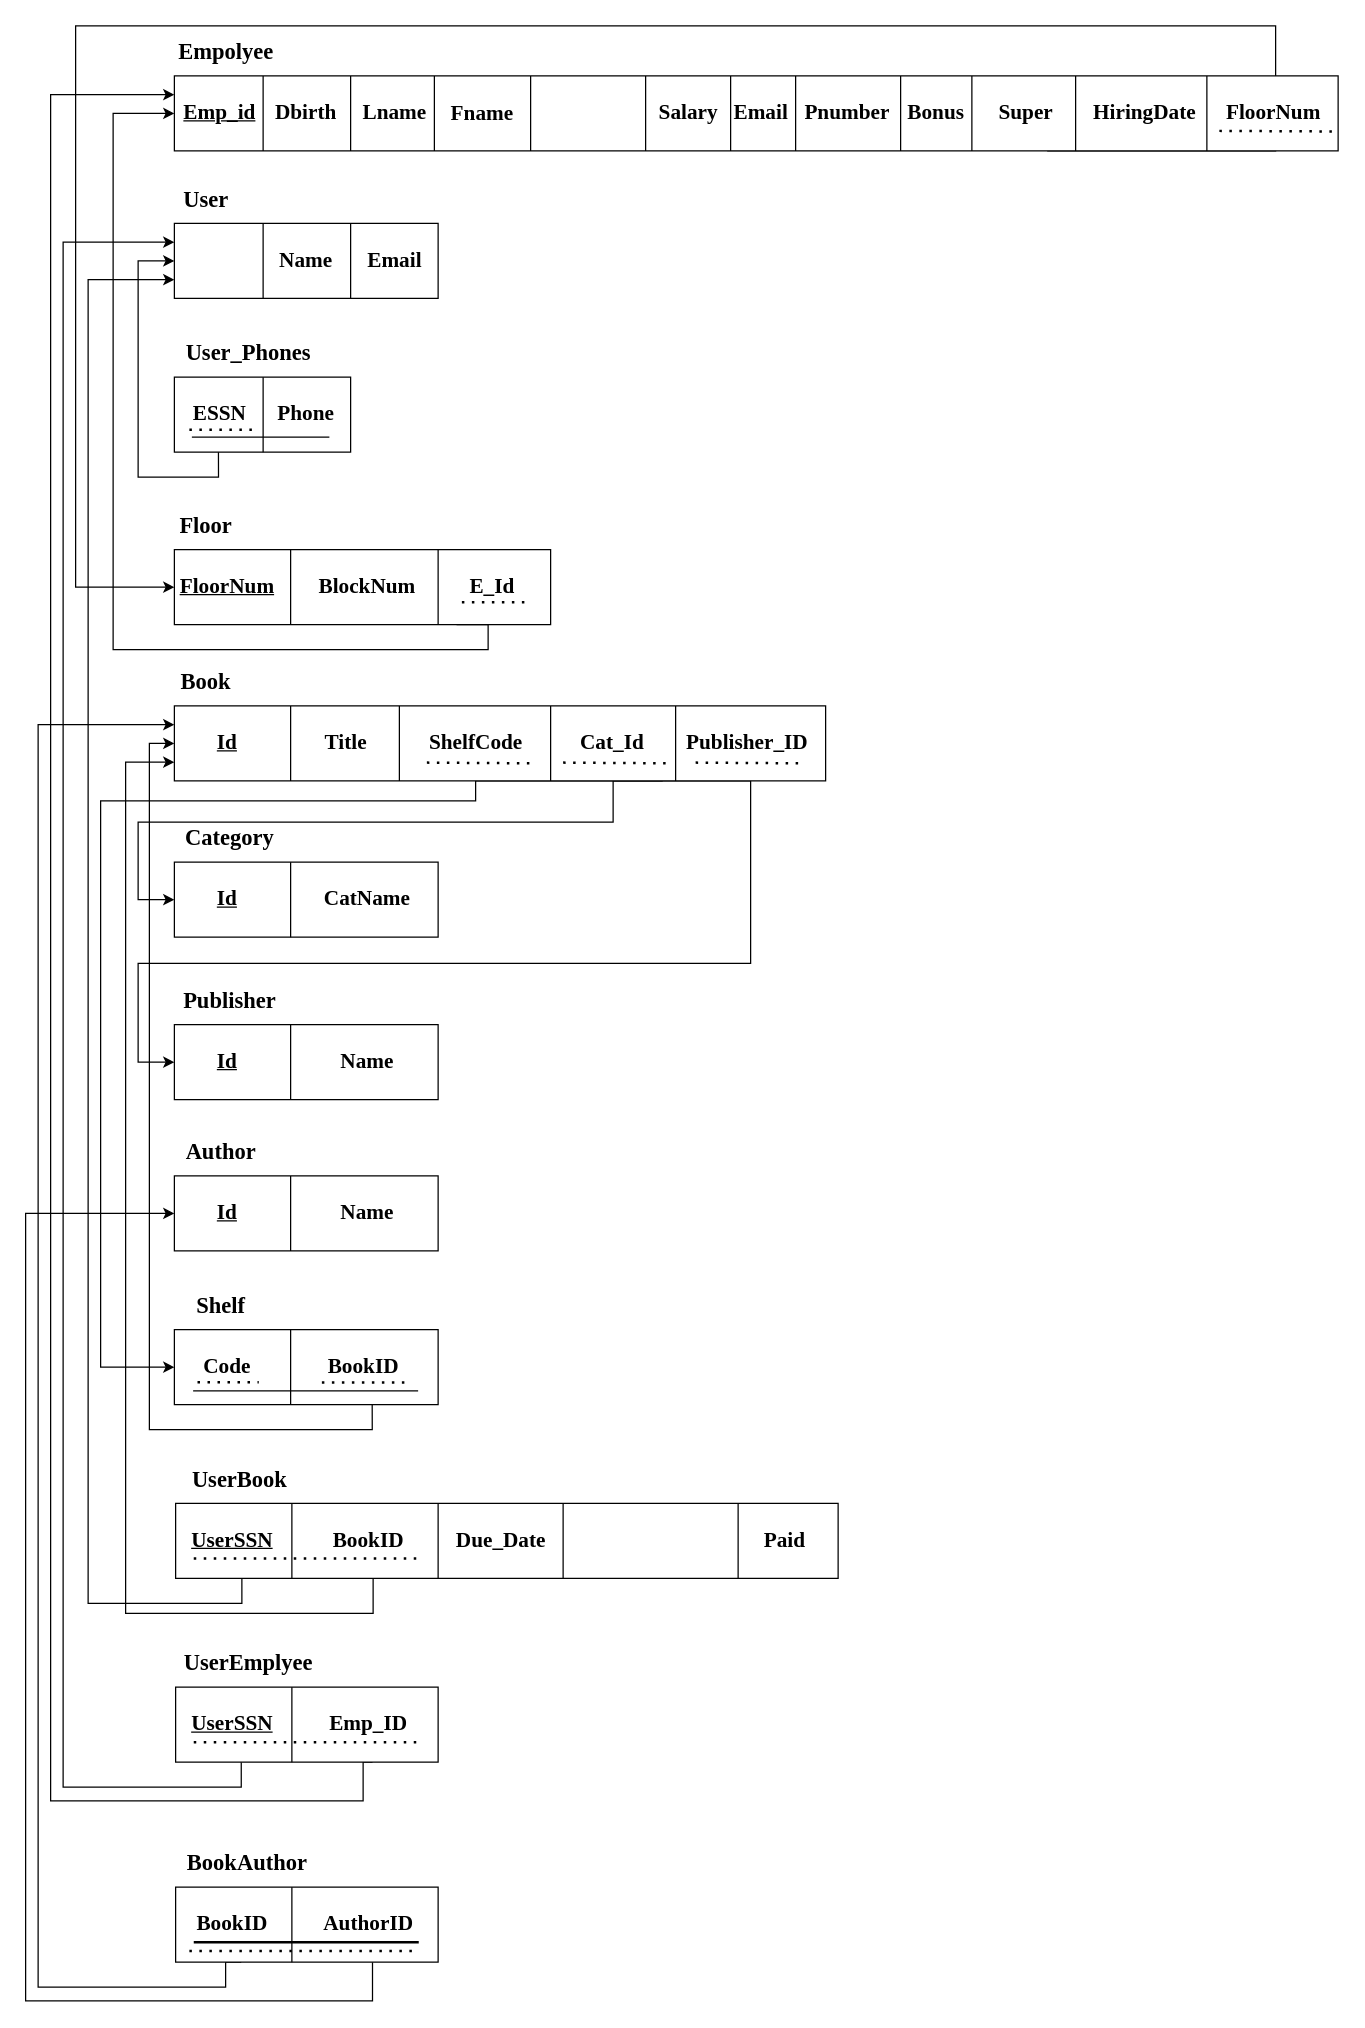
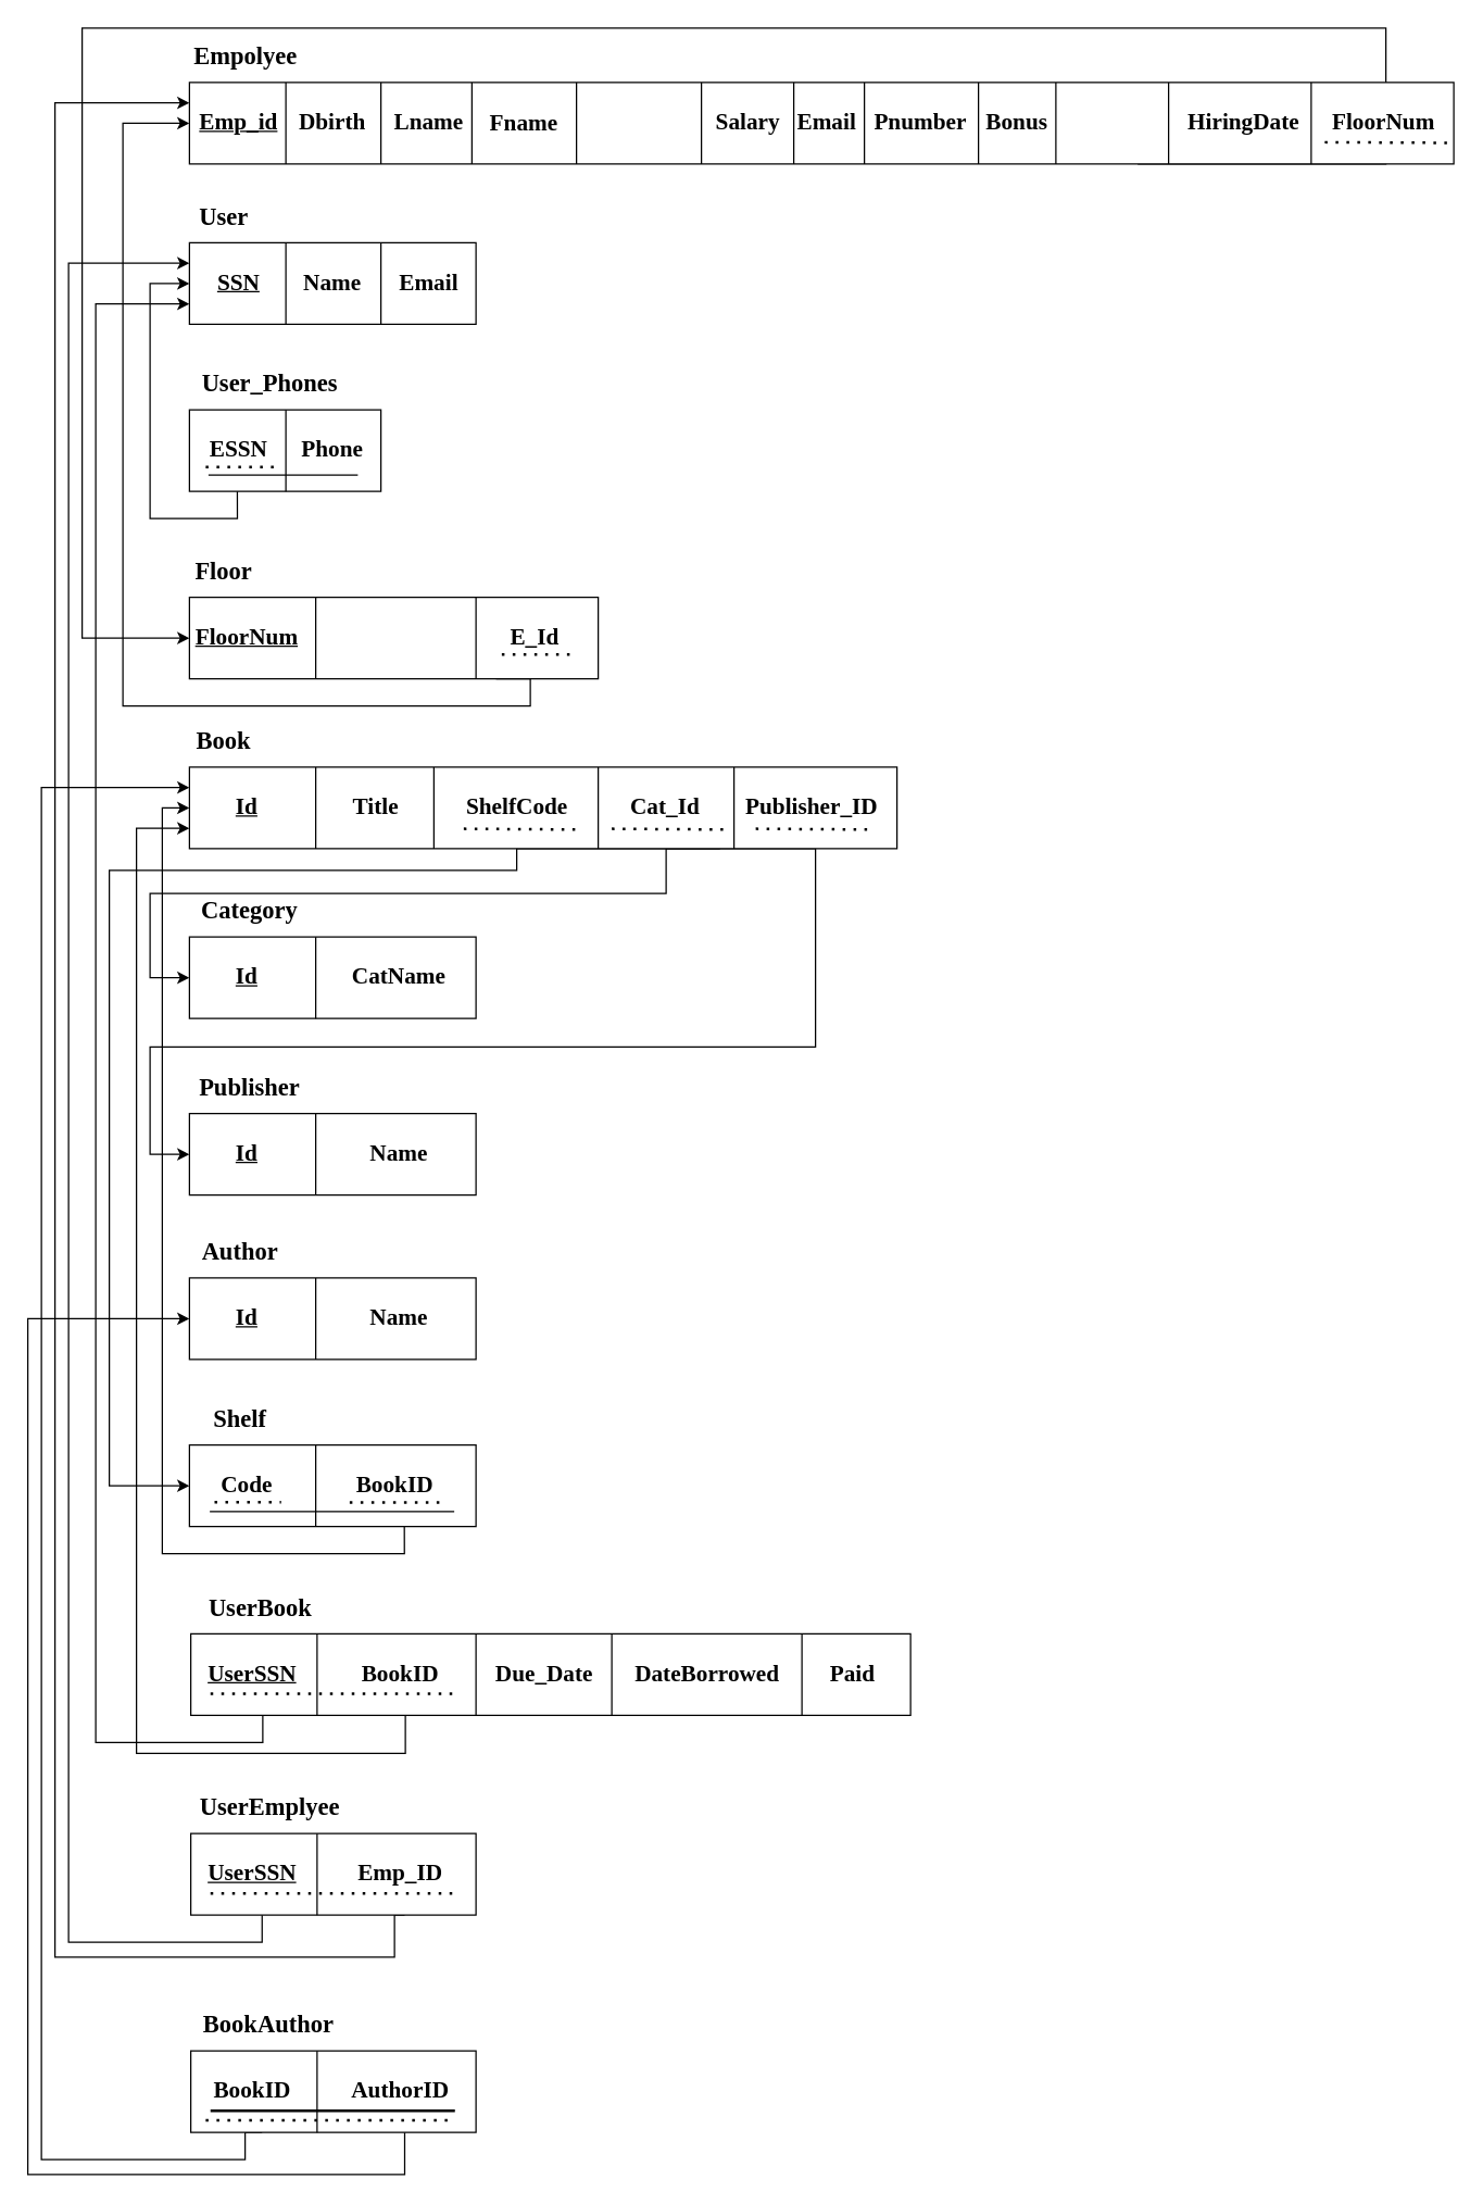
- <mxCell id="23" value="&lt;font style=&quot;font-size: 17px;&quot;&gt;&lt;b&gt;Super&lt;/b&gt;&lt;/font&gt;" style="text;html=1;align=center;verticalAlign=middle;resizable=0;points=[];autosize=1;strokeColor=none;fillColor=none;fontFamily=Architects Daughter;fontSource=https%3A%2F%2Ffonts.googleapis.com%2Fcss%3Ffamily%3DArchitects%2BDaughter;" vertex="1" parent="1"><mxGeometry x="785" y="75" width="70" height="30" as="geometry" /></mxCell>
+ <mxCell id="27" value="&lt;font style=&quot;font-size: 17px;&quot;&gt;&lt;b&gt;SSN&lt;/b&gt;&lt;/font&gt;" style="text;html=1;align=center;verticalAlign=middle;resizable=0;points=[];autosize=1;strokeColor=none;fillColor=none;fontStyle=4;fontFamily=Architects Daughter;fontSource=https%3A%2F%2Ffonts.googleapis.com%2Fcss%3Ffamily%3DArchitects%2BDaughter;" vertex="1" parent="1"><mxGeometry x="145" y="193" width="60" height="30" as="geometry" /></mxCell>
- <mxCell id="43" value="&lt;font style=&quot;font-size: 17px;&quot;&gt;&lt;b&gt;BlockNum&lt;/b&gt;&lt;/font&gt;" style="text;html=1;align=center;verticalAlign=middle;resizable=0;points=[];autosize=1;strokeColor=none;fillColor=none;fontFamily=Architects Daughter;fontSource=https%3A%2F%2Ffonts.googleapis.com%2Fcss%3Ffamily%3DArchitects%2BDaughter;" vertex="1" parent="1"><mxGeometry x="243" y="454" width="100" height="30" as="geometry" /></mxCell>
+ <mxCell id="93" value="&lt;font style=&quot;font-size: 17px;&quot;&gt;&lt;b&gt;DateBorrowed&lt;/b&gt;&lt;/font&gt;" style="text;html=1;align=center;verticalAlign=middle;resizable=0;points=[];autosize=1;strokeColor=none;fillColor=none;fontFamily=Architects Daughter;fontSource=https%3A%2F%2Ffonts.googleapis.com%2Fcss%3Ffamily%3DArchitects%2BDaughter;fontStyle=0" vertex="1" parent="1"><mxGeometry x="450" y="1217" width="140" height="30" as="geometry" /></mxCell>
